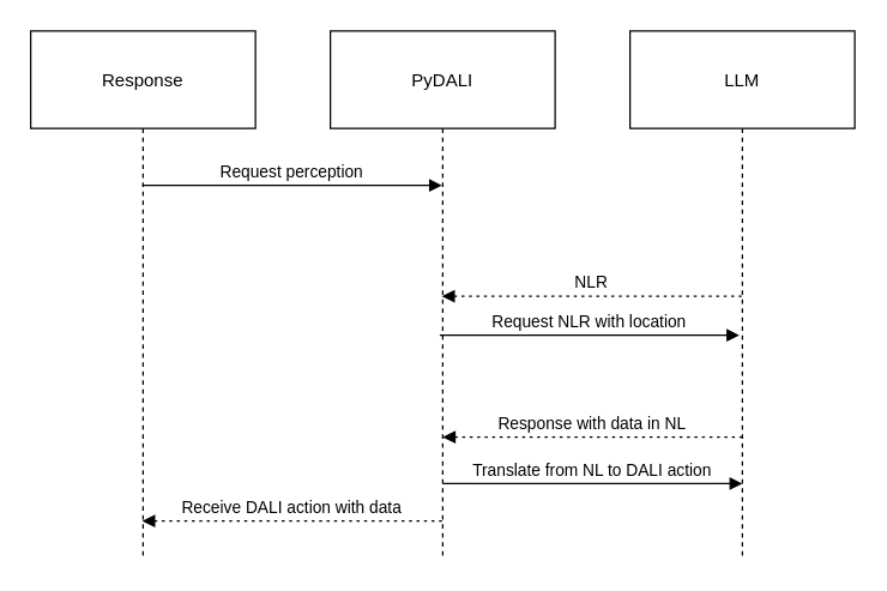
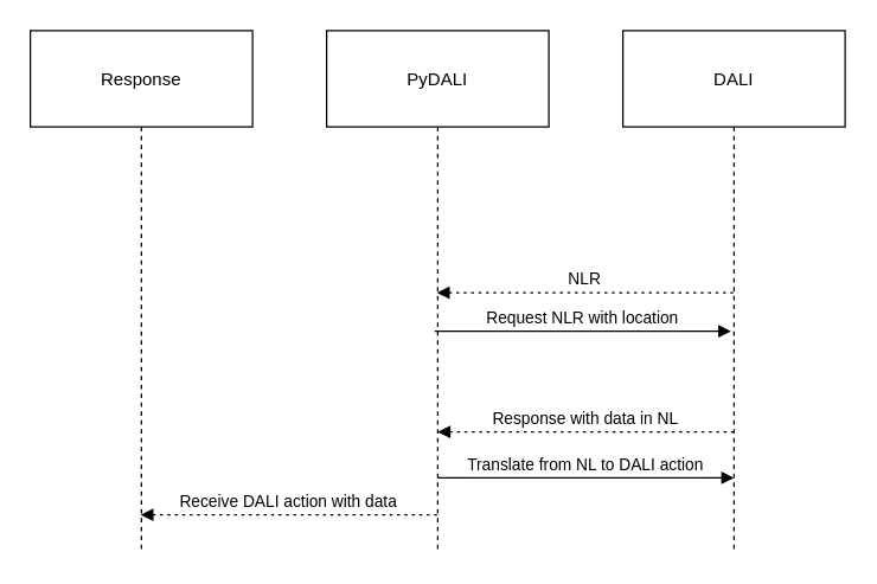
- <mxCell id="4" value="LLM" style="shape=umlLifeline;perimeter=lifelinePerimeter;whiteSpace=wrap;container=1;dropTarget=0;collapsible=0;recursiveResize=0;outlineConnect=0;portConstraint=eastwest;newEdgeStyle={&quot;edgeStyle&quot;:&quot;elbowEdgeStyle&quot;,&quot;elbow&quot;:&quot;vertical&quot;,&quot;curved&quot;:0,&quot;rounded&quot;:0};size=65;" parent="1" vertex="1"><mxGeometry x="420" width="150" height="352" as="geometry" y="20" /></mxCell>
+ <mxCell id="4" value="DALI" style="shape=umlLifeline;perimeter=lifelinePerimeter;whiteSpace=wrap;container=1;dropTarget=0;collapsible=0;recursiveResize=0;outlineConnect=0;portConstraint=eastwest;newEdgeStyle={&quot;edgeStyle&quot;:&quot;elbowEdgeStyle&quot;,&quot;elbow&quot;:&quot;vertical&quot;,&quot;curved&quot;:0,&quot;rounded&quot;:0};size=65;" parent="1" vertex="1"><mxGeometry x="420" width="150" height="352" as="geometry" y="20" /></mxCell>
- <mxCell id="5" value="Request perception" style="verticalAlign=bottom;edgeStyle=elbowEdgeStyle;elbow=horizontal;curved=0;rounded=0;endArrow=block;" parent="1" source="2" target="3" edge="1"><mxGeometry relative="1" as="geometry"><Array as="points"><mxPoint x="204" y="123" /></Array></mxGeometry></mxCell>
